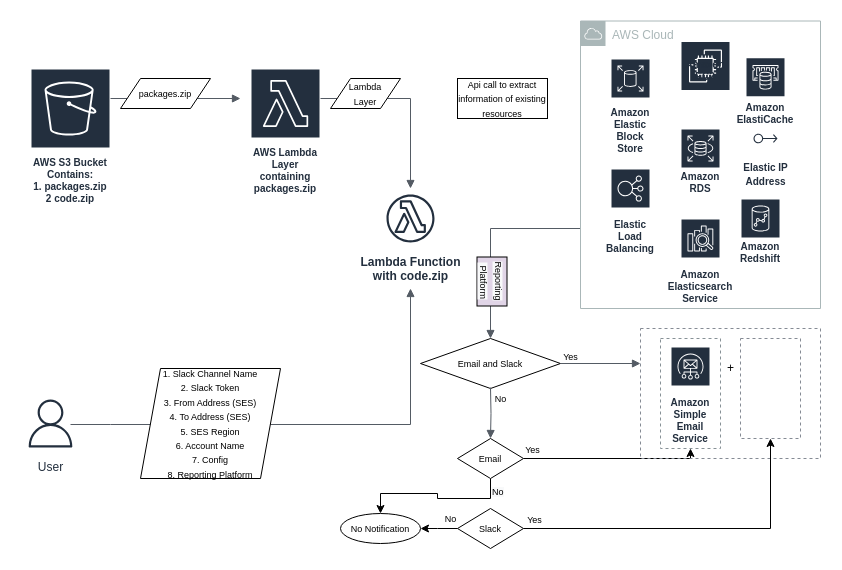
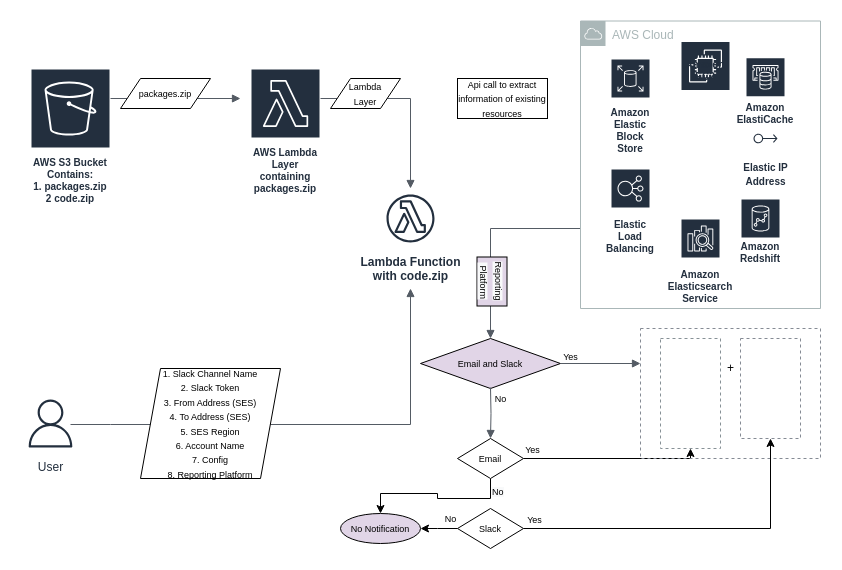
- <mxCell id="16" value="Amazon RDS" style="outlineConnect=0;fontColor=#232F3E;gradientColor=none;strokeColor=#ffffff;fillColor=#232F3E;dashed=0;verticalLabelPosition=middle;verticalAlign=bottom;align=center;html=1;whiteSpace=wrap;fontSize=10;fontStyle=1;spacing=3;shape=mxgraph.aws4.productIcon;prIcon=mxgraph.aws4.rds;" parent="1" vertex="1"><mxGeometry x="680" y="128" width="40" height="70" as="geometry" /></mxCell>
- <mxCell id="22" value="&lt;font style=&quot;font-size: 9px&quot;&gt;Email and Slack&lt;/font&gt;" style="rhombus;whiteSpace=wrap;html=1;" parent="1" vertex="1"><mxGeometry x="420" y="338" width="140" height="50" as="geometry" /></mxCell>
+ <mxCell id="22" value="&lt;font style=&quot;font-size: 9px&quot;&gt;Email and Slack&lt;/font&gt;" style="rhombus;whiteSpace=wrap;html=1;fillColor=#e1d5e7;" parent="1" vertex="1"><mxGeometry x="420" y="338" width="140" height="50" as="geometry" /></mxCell>
- <mxCell id="24" value="Amazon Simple Email Service" style="outlineConnect=0;fontColor=#232F3E;gradientColor=none;strokeColor=#ffffff;fillColor=#232F3E;dashed=0;verticalLabelPosition=middle;verticalAlign=bottom;align=center;html=1;whiteSpace=wrap;fontSize=10;fontStyle=1;spacing=3;shape=mxgraph.aws4.productIcon;prIcon=mxgraph.aws4.simple_email_service;" parent="1" vertex="1"><mxGeometry x="670" y="346" width="40" height="102" as="geometry" /></mxCell>
- <mxCell id="45" value="&lt;font style=&quot;font-size: 9px&quot;&gt;No Notification&lt;/font&gt;" style="ellipse;whiteSpace=wrap;html=1;" vertex="1" parent="1"><mxGeometry x="340" y="513" width="80" height="30" as="geometry" /></mxCell>
+ <mxCell id="45" value="&lt;font style=&quot;font-size: 9px&quot;&gt;No Notification&lt;/font&gt;" style="ellipse;whiteSpace=wrap;html=1;fillColor=#e1d5e7;" vertex="1" parent="1"><mxGeometry x="340" y="513" width="80" height="30" as="geometry" /></mxCell>
